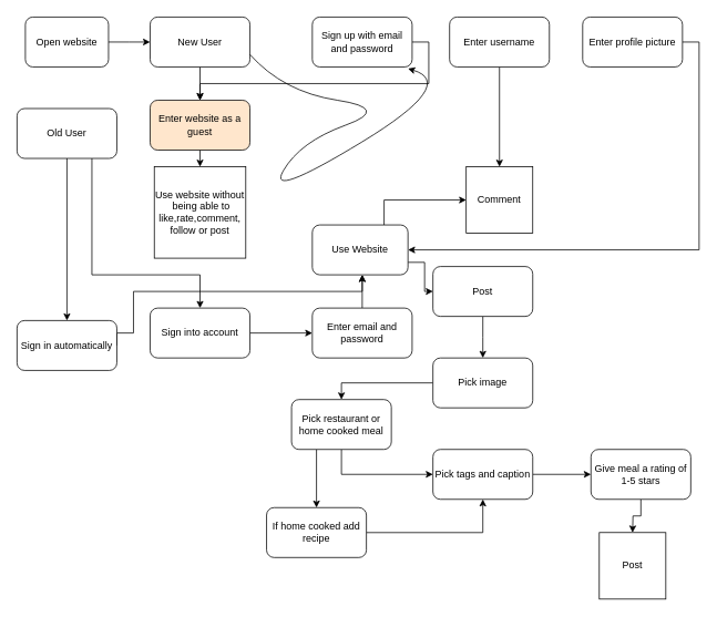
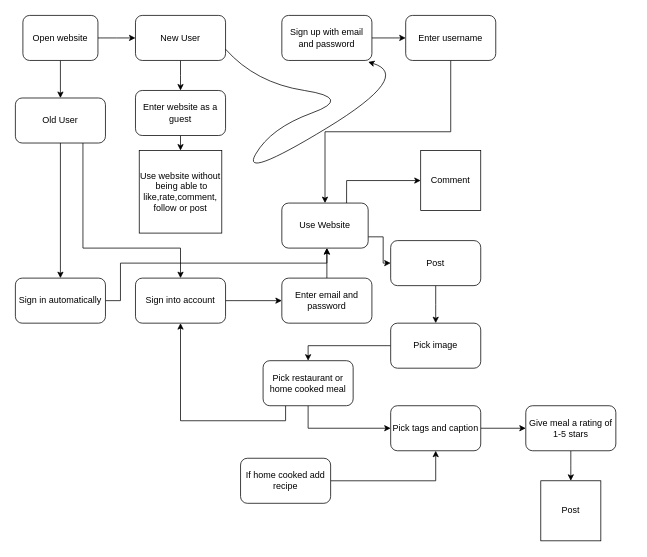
- <mxCell id="15" value="Enter profile picture" style="rounded=1;whiteSpace=wrap;html=1;" parent="1" vertex="1"><mxGeometry x="700" y="20" width="120" height="60" as="geometry" /></mxCell>
- <mxCell id="5" style="edgeStyle=orthogonalEdgeStyle;rounded=0;orthogonalLoop=1;jettySize=auto;html=1;exitX=1;exitY=0.5;exitDx=0;exitDy=0;" parent="1" source="6" target="17" edge="1"><mxGeometry relative="1" as="geometry"><mxPoint x="550" y="50" as="targetPoint" /></mxGeometry></mxCell>
+ <mxCell id="5" style="edgeStyle=orthogonalEdgeStyle;rounded=0;orthogonalLoop=1;jettySize=auto;html=1;exitX=1;exitY=0.5;exitDx=0;exitDy=0;" parent="1" source="6" target="13" edge="1"><mxGeometry relative="1" as="geometry"><mxPoint x="550" y="50" as="targetPoint" /></mxGeometry></mxCell>
+ <mxCell id="3" style="edgeStyle=orthogonalEdgeStyle;rounded=0;orthogonalLoop=1;jettySize=auto;html=1;exitX=0.5;exitY=1;exitDx=0;exitDy=0;entryX=0.5;entryY=0;entryDx=0;entryDy=0;" parent="1" source="4" target="21" edge="1"><mxGeometry relative="1" as="geometry"><mxPoint x="80" y="360" as="targetPoint" /></mxGeometry></mxCell>
- <mxCell id="17" value="Enter website as a guest" style="rounded=1;whiteSpace=wrap;html=1;fillColor=#ffe6cc;" parent="1" vertex="1"><mxGeometry x="180" y="120" width="120" height="60" as="geometry" /></mxCell>
+ <mxCell id="17" value="Enter website as a guest" style="rounded=1;whiteSpace=wrap;html=1;" parent="1" vertex="1"><mxGeometry x="180" y="120" width="120" height="60" as="geometry" /></mxCell>
- <mxCell id="12" style="edgeStyle=orthogonalEdgeStyle;rounded=0;orthogonalLoop=1;jettySize=auto;html=1;exitX=0.5;exitY=1;exitDx=0;exitDy=0;" parent="1" source="13" target="30" edge="1"><mxGeometry relative="1" as="geometry" /></mxCell>
+ <mxCell id="12" style="edgeStyle=orthogonalEdgeStyle;rounded=0;orthogonalLoop=1;jettySize=auto;html=1;exitX=0.5;exitY=1;exitDx=0;exitDy=0;" parent="1" source="13" target="11" edge="1"><mxGeometry relative="1" as="geometry" /></mxCell>
- <mxCell id="14" style="edgeStyle=orthogonalEdgeStyle;rounded=0;orthogonalLoop=1;jettySize=auto;html=1;exitX=1;exitY=0.5;exitDx=0;exitDy=0;entryX=1;entryY=0.5;entryDx=0;entryDy=0;" parent="1" source="15" target="11" edge="1"><mxGeometry relative="1" as="geometry"><mxPoint x="560" y="190" as="targetPoint" /><Array as="points"><mxPoint x="840" y="50" /><mxPoint x="840" y="300" /></Array></mxGeometry></mxCell>
- <mxCell id="23" value="Sign in automatically" style="rounded=1;whiteSpace=wrap;html=1;" parent="1" vertex="1"><mxGeometry x="20" y="385" width="120" height="60" as="geometry" /></mxCell>
+ <mxCell id="23" value="Sign in automatically" style="rounded=1;whiteSpace=wrap;html=1;" parent="1" vertex="1"><mxGeometry x="20" y="370" width="120" height="60" as="geometry" /></mxCell>
- <mxCell id="42" value="Give meal a rating of 1-5 stars" style="rounded=1;whiteSpace=wrap;html=1;" parent="1" vertex="1"><mxGeometry x="710" y="540" width="120" height="60" as="geometry" /></mxCell>
+ <mxCell id="42" value="Give meal a rating of 1-5 stars" style="rounded=1;whiteSpace=wrap;html=1;" parent="1" vertex="1"><mxGeometry x="700" y="540" width="120" height="60" as="geometry" /></mxCell>
- <mxCell id="37" style="edgeStyle=orthogonalEdgeStyle;rounded=0;orthogonalLoop=1;jettySize=auto;html=1;exitX=0.25;exitY=1;exitDx=0;exitDy=0;entryX=0.5;entryY=0;entryDx=0;entryDy=0;" parent="1" source="38" target="40" edge="1"><mxGeometry relative="1" as="geometry"><mxPoint x="380" y="610" as="targetPoint" /></mxGeometry></mxCell>
+ <mxCell id="37" style="edgeStyle=orthogonalEdgeStyle;rounded=0;orthogonalLoop=1;jettySize=auto;html=1;exitX=0.25;exitY=1;exitDx=0;exitDy=0;" parent="1" source="38" target="25" edge="1"><mxGeometry relative="1" as="geometry"><mxPoint x="380" y="610" as="targetPoint" /></mxGeometry></mxCell>
